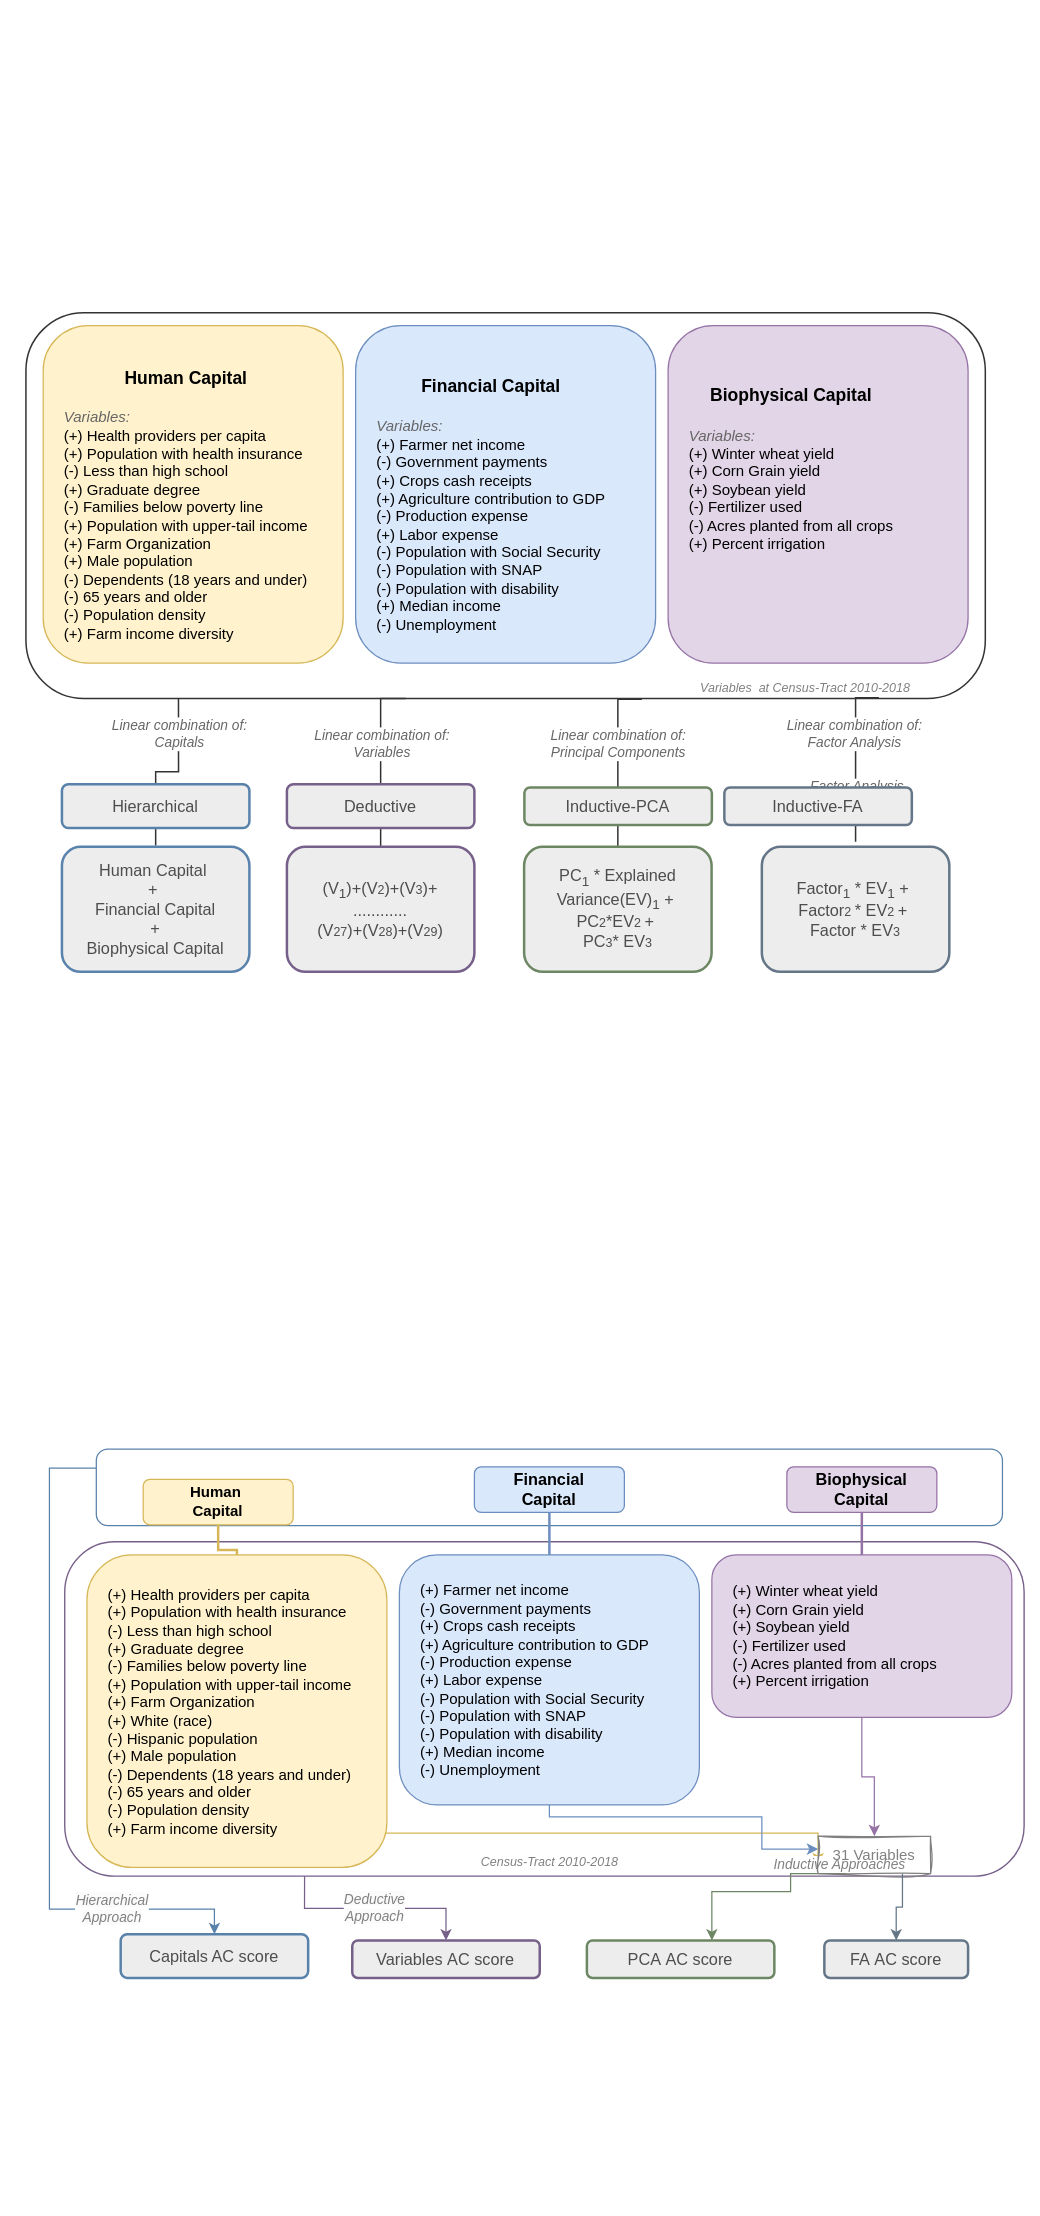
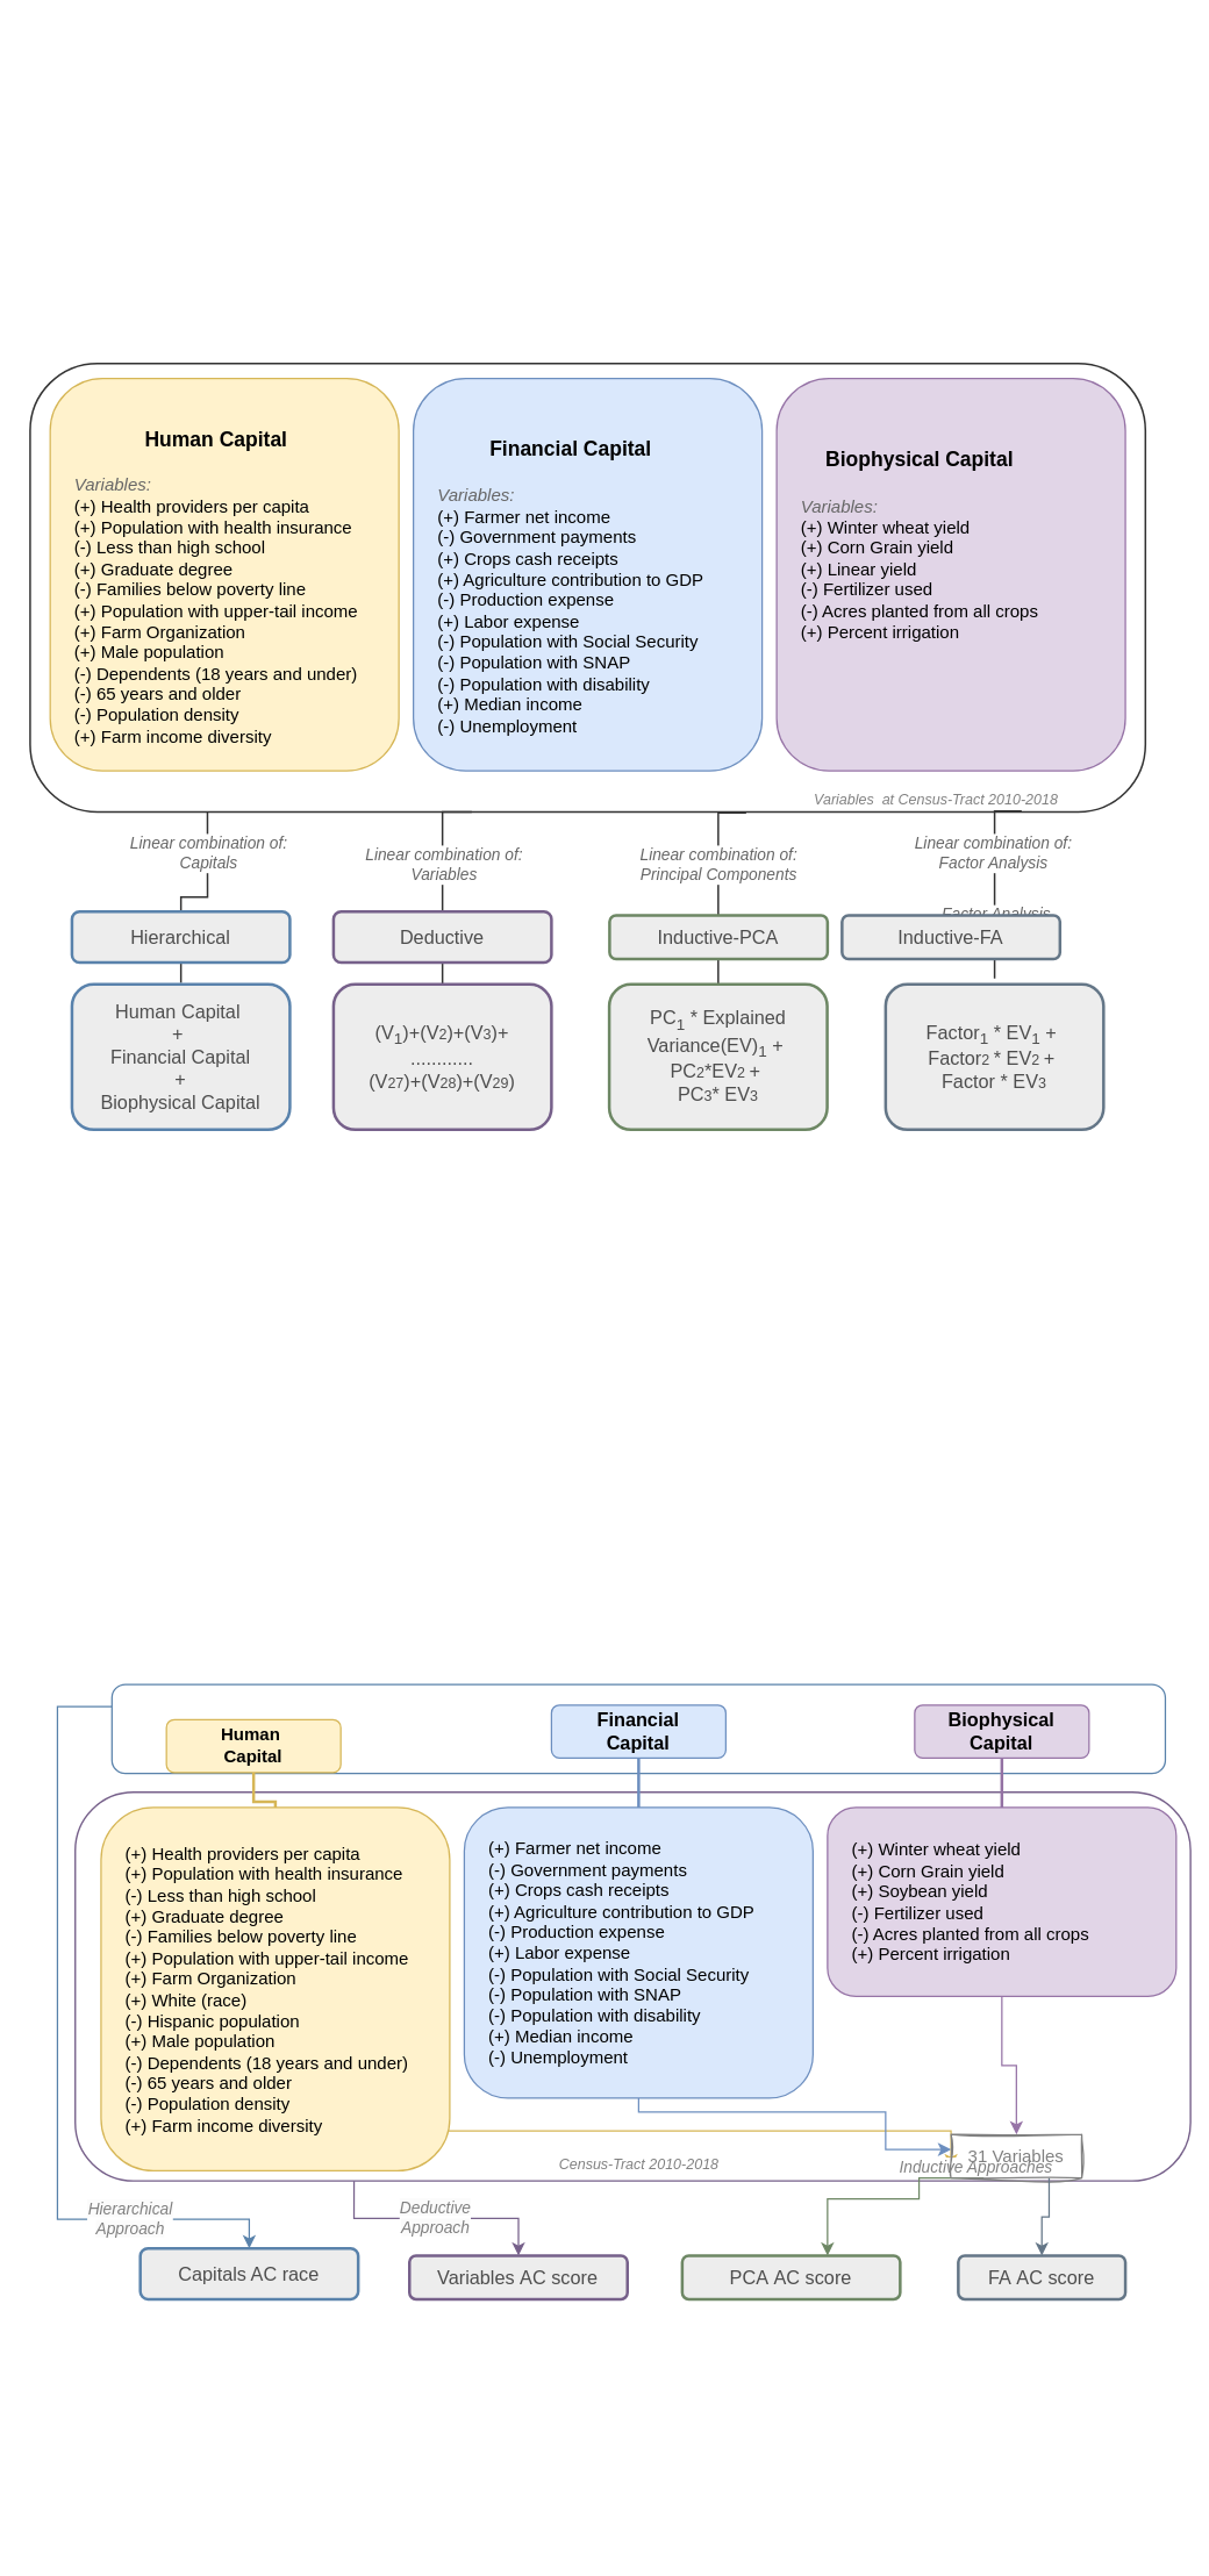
- <mxCell id="42" value="&lt;div style=&quot;&quot;&gt;&lt;div style=&quot;text-align: center;&quot;&gt;&lt;font style=&quot;font-size: 14px;&quot;&gt;&lt;b&gt;&lt;br&gt;&lt;/b&gt;&lt;/font&gt;&lt;/div&gt;&lt;div style=&quot;text-align: center;&quot;&gt;&lt;font style=&quot;font-size: 14px;&quot;&gt;&lt;b&gt;Biophysical&amp;nbsp;&lt;/b&gt;&lt;b style=&quot;background-color: transparent; color: light-dark(rgb(0, 0, 0), rgb(255, 255, 255));&quot;&gt;Capital&lt;/b&gt;&lt;/font&gt;&lt;/div&gt;&lt;div style=&quot;text-align: center;&quot;&gt;&lt;font style=&quot;font-size: 14px;&quot;&gt;&lt;b style=&quot;background-color: transparent; color: light-dark(rgb(0, 0, 0), rgb(255, 255, 255));&quot;&gt;&lt;br&gt;&lt;/b&gt;&lt;/font&gt;&lt;/div&gt;&lt;div&gt;&lt;font style=&quot;color: light-dark(rgb(102, 102, 102), rgb(255, 255, 255));&quot;&gt;&lt;span style=&quot;background-color: transparent;&quot;&gt;&lt;i&gt;Variables:&lt;/i&gt;&lt;/span&gt;&lt;/font&gt;&lt;/div&gt;&lt;/div&gt;&lt;div style=&quot;&quot;&gt;&lt;span style=&quot;background-color: initial;&quot;&gt;(+) Winter wheat yield&lt;/span&gt;&lt;/div&gt;&lt;span style=&quot;background-color: initial;&quot;&gt;&lt;div style=&quot;&quot;&gt;&lt;span style=&quot;background-color: initial;&quot;&gt;(+) Corn Grain yield&lt;/span&gt;&lt;/div&gt;&lt;/span&gt;&lt;span style=&quot;background-color: initial;&quot;&gt;&lt;div style=&quot;&quot;&gt;&lt;span style=&quot;background-color: initial;&quot;&gt;(+) Soybean yield&lt;/span&gt;&lt;/div&gt;&lt;/span&gt;&lt;span style=&quot;background-color: initial;&quot;&gt;&lt;div style=&quot;&quot;&gt;&lt;span style=&quot;background-color: initial;&quot;&gt;(-) Fertilizer used&lt;/span&gt;&lt;/div&gt;&lt;/span&gt;&lt;span style=&quot;background-color: initial;&quot;&gt;&lt;div style=&quot;&quot;&gt;&lt;span style=&quot;background-color: initial;&quot;&gt;(-) Acres planted from all crops&lt;/span&gt;&lt;/div&gt;&lt;/span&gt;&lt;span style=&quot;background-color: initial;&quot;&gt;&lt;div style=&quot;&quot;&gt;&lt;span style=&quot;background-color: initial;&quot;&gt;(+) Percent irrigation&lt;/span&gt;&lt;/div&gt;&lt;div style=&quot;&quot;&gt;&lt;span style=&quot;background-color: initial;&quot;&gt;&lt;br&gt;&lt;/span&gt;&lt;/div&gt;&lt;div style=&quot;&quot;&gt;&lt;span style=&quot;background-color: initial;&quot;&gt;&lt;br&gt;&lt;/span&gt;&lt;/div&gt;&lt;div style=&quot;&quot;&gt;&lt;span style=&quot;background-color: initial;&quot;&gt;&lt;br&gt;&lt;/span&gt;&lt;/div&gt;&lt;div style=&quot;&quot;&gt;&lt;span style=&quot;background-color: initial;&quot;&gt;&lt;br&gt;&lt;/span&gt;&lt;/div&gt;&lt;/span&gt;" style="html=1;rounded=1;fillColor=#e1d5e7;strokeColor=#9673a6;align=left;horizontal=1;whiteSpace=wrap;spacingLeft=15;" parent="39" vertex="1"><mxGeometry x="500" width="240" height="270" as="geometry" /></mxCell>
+ <mxCell id="42" value="&lt;div style=&quot;&quot;&gt;&lt;div style=&quot;text-align: center;&quot;&gt;&lt;font style=&quot;font-size: 14px;&quot;&gt;&lt;b&gt;&lt;br&gt;&lt;/b&gt;&lt;/font&gt;&lt;/div&gt;&lt;div style=&quot;text-align: center;&quot;&gt;&lt;font style=&quot;font-size: 14px;&quot;&gt;&lt;b&gt;Biophysical&amp;nbsp;&lt;/b&gt;&lt;b style=&quot;background-color: transparent; color: light-dark(rgb(0, 0, 0), rgb(255, 255, 255));&quot;&gt;Capital&lt;/b&gt;&lt;/font&gt;&lt;/div&gt;&lt;div style=&quot;text-align: center;&quot;&gt;&lt;font style=&quot;font-size: 14px;&quot;&gt;&lt;b style=&quot;background-color: transparent; color: light-dark(rgb(0, 0, 0), rgb(255, 255, 255));&quot;&gt;&lt;br&gt;&lt;/b&gt;&lt;/font&gt;&lt;/div&gt;&lt;div&gt;&lt;font style=&quot;color: light-dark(rgb(102, 102, 102), rgb(255, 255, 255));&quot;&gt;&lt;span style=&quot;background-color: transparent;&quot;&gt;&lt;i&gt;Variables:&lt;/i&gt;&lt;/span&gt;&lt;/font&gt;&lt;/div&gt;&lt;/div&gt;&lt;div style=&quot;&quot;&gt;&lt;span style=&quot;background-color: initial;&quot;&gt;(+) Winter wheat yield&lt;/span&gt;&lt;/div&gt;&lt;span style=&quot;background-color: initial;&quot;&gt;&lt;div style=&quot;&quot;&gt;&lt;span style=&quot;background-color: initial;&quot;&gt;(+) Corn Grain yield&lt;/span&gt;&lt;/div&gt;&lt;/span&gt;&lt;span style=&quot;background-color: initial;&quot;&gt;&lt;div style=&quot;&quot;&gt;&lt;span style=&quot;background-color: initial;&quot;&gt;(+) Linear yield&lt;/span&gt;&lt;/div&gt;&lt;/span&gt;&lt;span style=&quot;background-color: initial;&quot;&gt;&lt;div style=&quot;&quot;&gt;&lt;span style=&quot;background-color: initial;&quot;&gt;(-) Fertilizer used&lt;/span&gt;&lt;/div&gt;&lt;/span&gt;&lt;span style=&quot;background-color: initial;&quot;&gt;&lt;div style=&quot;&quot;&gt;&lt;span style=&quot;background-color: initial;&quot;&gt;(-) Acres planted from all crops&lt;/span&gt;&lt;/div&gt;&lt;/span&gt;&lt;span style=&quot;background-color: initial;&quot;&gt;&lt;div style=&quot;&quot;&gt;&lt;span style=&quot;background-color: initial;&quot;&gt;(+) Percent irrigation&lt;/span&gt;&lt;/div&gt;&lt;div style=&quot;&quot;&gt;&lt;span style=&quot;background-color: initial;&quot;&gt;&lt;br&gt;&lt;/span&gt;&lt;/div&gt;&lt;div style=&quot;&quot;&gt;&lt;span style=&quot;background-color: initial;&quot;&gt;&lt;br&gt;&lt;/span&gt;&lt;/div&gt;&lt;div style=&quot;&quot;&gt;&lt;span style=&quot;background-color: initial;&quot;&gt;&lt;br&gt;&lt;/span&gt;&lt;/div&gt;&lt;div style=&quot;&quot;&gt;&lt;span style=&quot;background-color: initial;&quot;&gt;&lt;br&gt;&lt;/span&gt;&lt;/div&gt;&lt;/span&gt;" style="html=1;rounded=1;fillColor=#e1d5e7;strokeColor=#9673a6;align=left;horizontal=1;whiteSpace=wrap;spacingLeft=15;" parent="39" vertex="1"><mxGeometry x="500" width="240" height="270" as="geometry" /></mxCell>
- <mxCell id="13" value="&lt;font style=&quot;font-size: 13px;&quot;&gt;Capitals AC score&lt;/font&gt;" style="text;html=1;strokeColor=#5982AB;fillColor=#EDEDED;align=center;verticalAlign=middle;whiteSpace=wrap;rounded=1;fontSize=12;fontColor=#4D4D4D;fontFamily=Helvetica;labelBorderColor=none;labelBackgroundColor=none;strokeWidth=2;" parent="1" vertex="1"><mxGeometry x="96.01" y="1547" width="150" height="35" as="geometry" /></mxCell>
+ <mxCell id="13" value="&lt;font style=&quot;font-size: 13px;&quot;&gt;Capitals AC race&lt;/font&gt;" style="text;html=1;strokeColor=#5982AB;fillColor=#EDEDED;align=center;verticalAlign=middle;whiteSpace=wrap;rounded=1;fontSize=12;fontColor=#4D4D4D;fontFamily=Helvetica;labelBorderColor=none;labelBackgroundColor=none;strokeWidth=2;" parent="1" vertex="1"><mxGeometry x="96.01" y="1547" width="150" height="35" as="geometry" /></mxCell>
